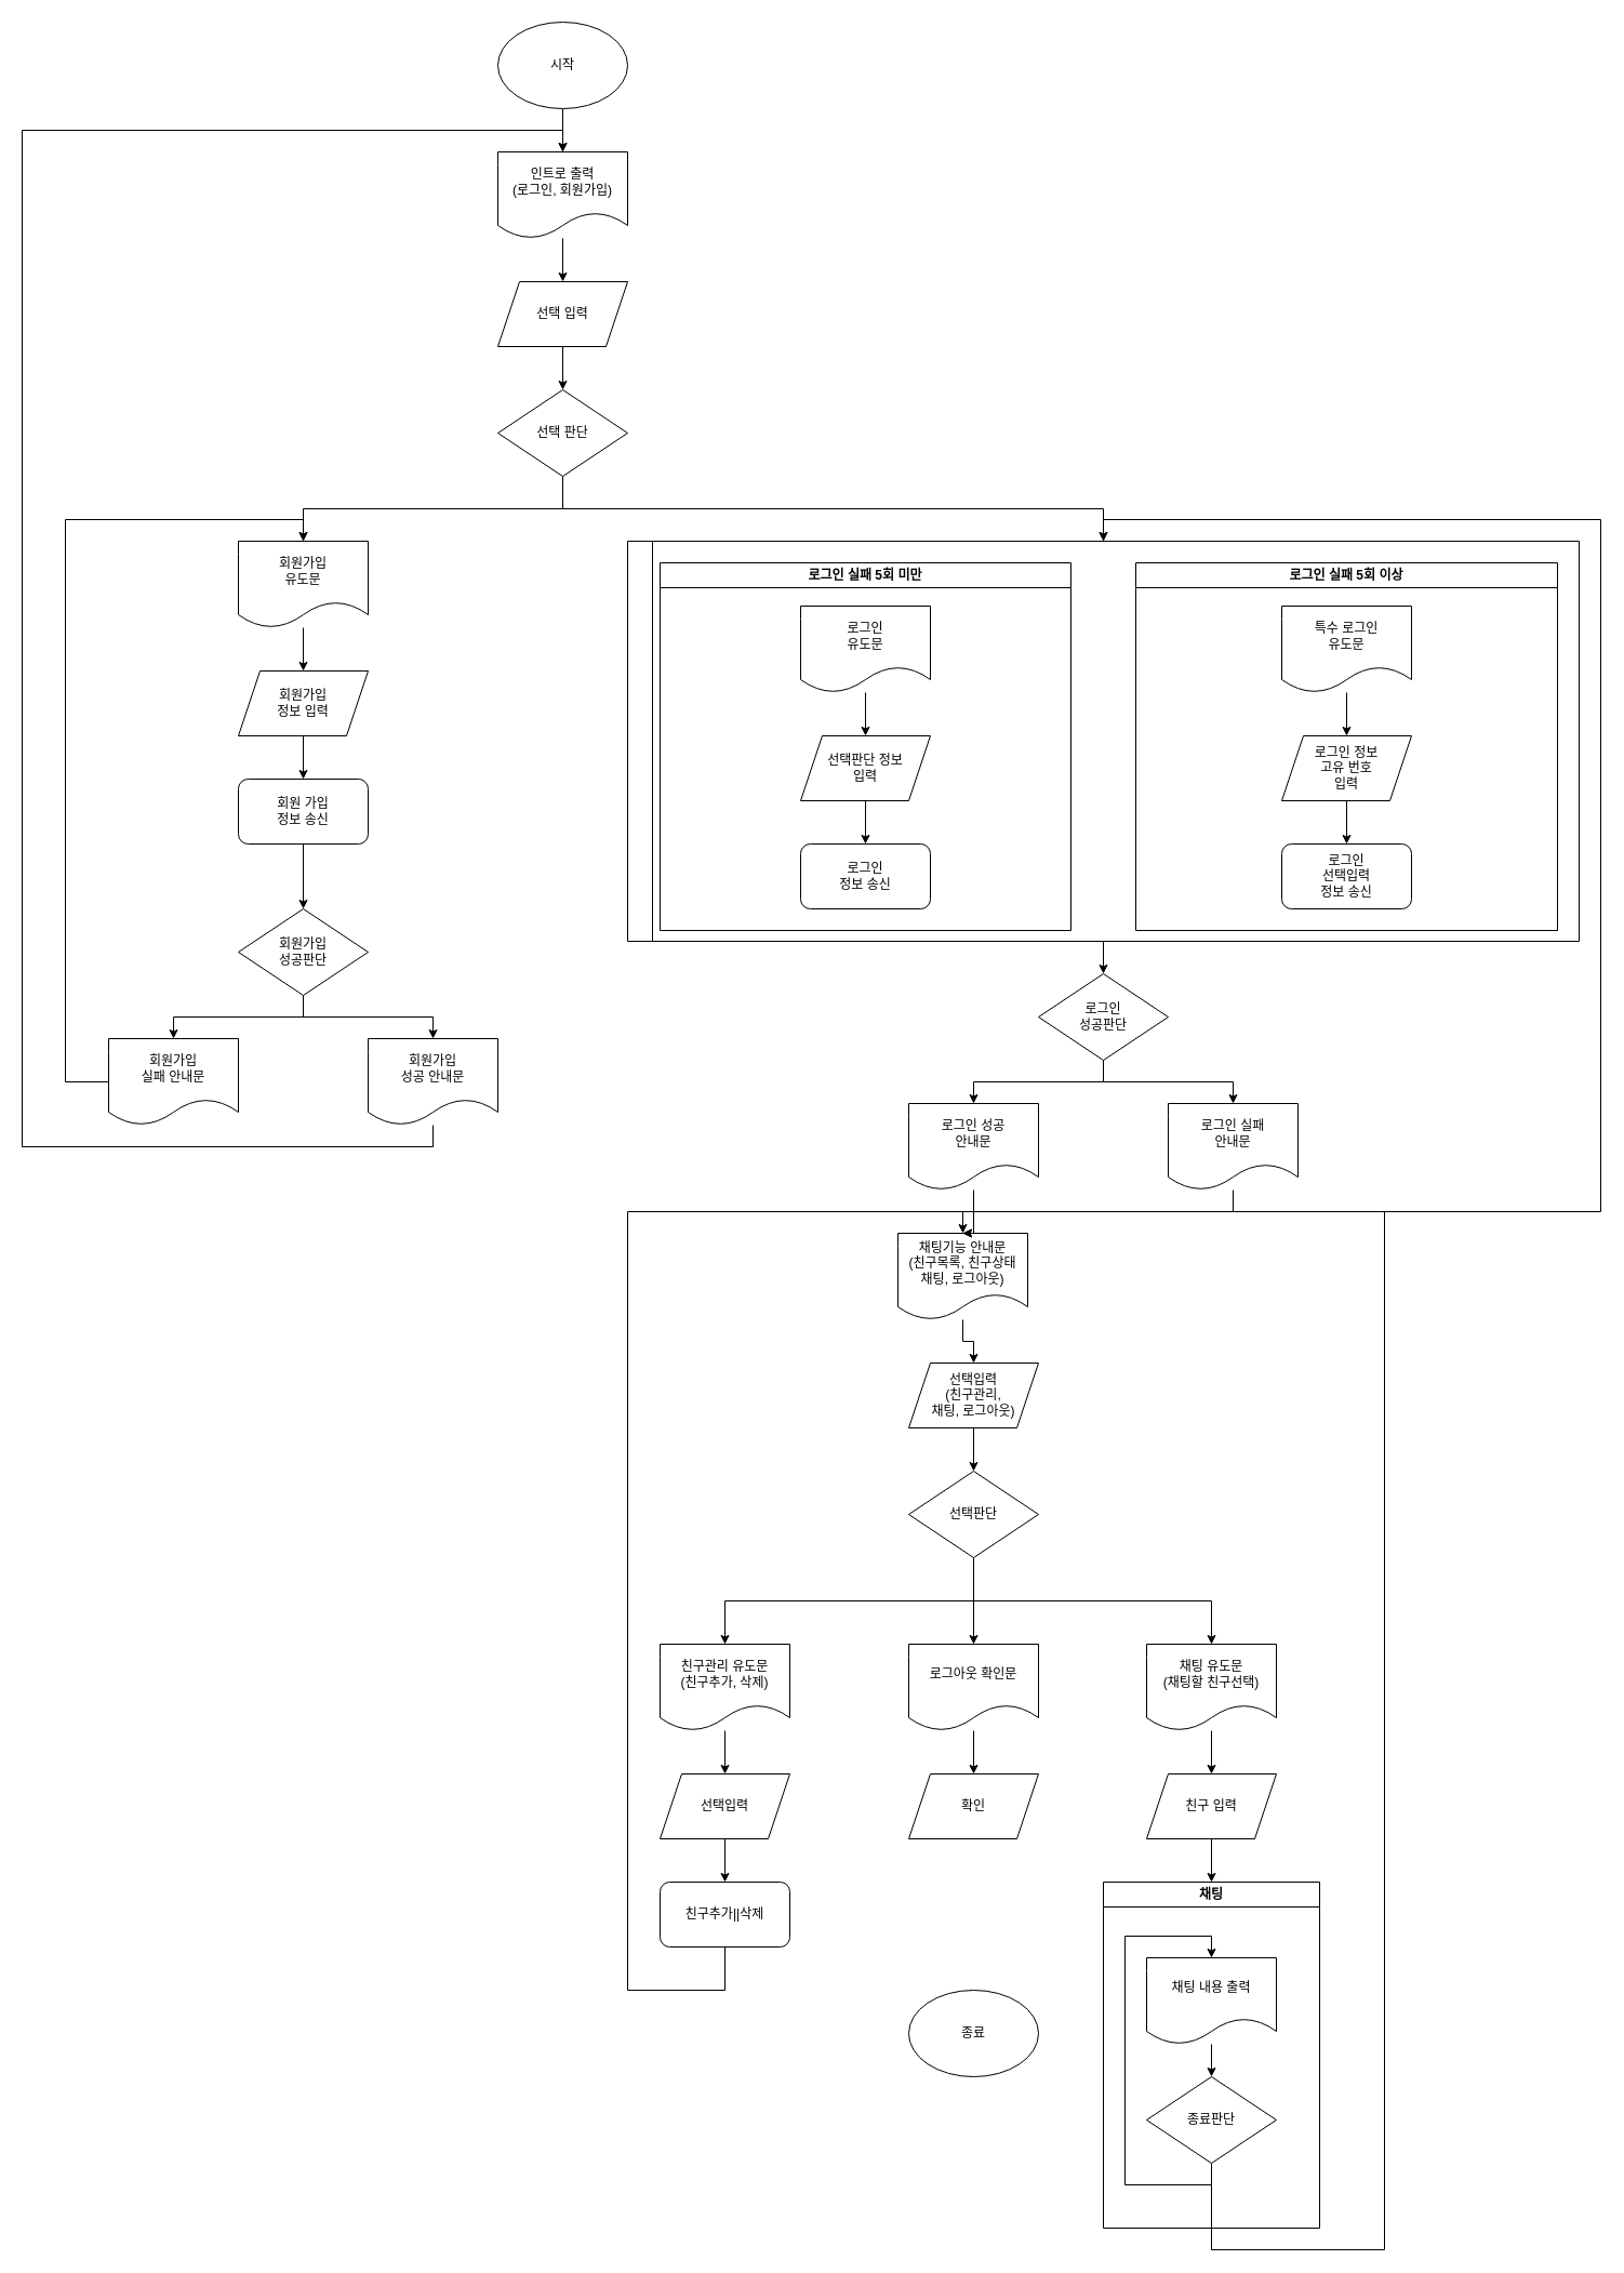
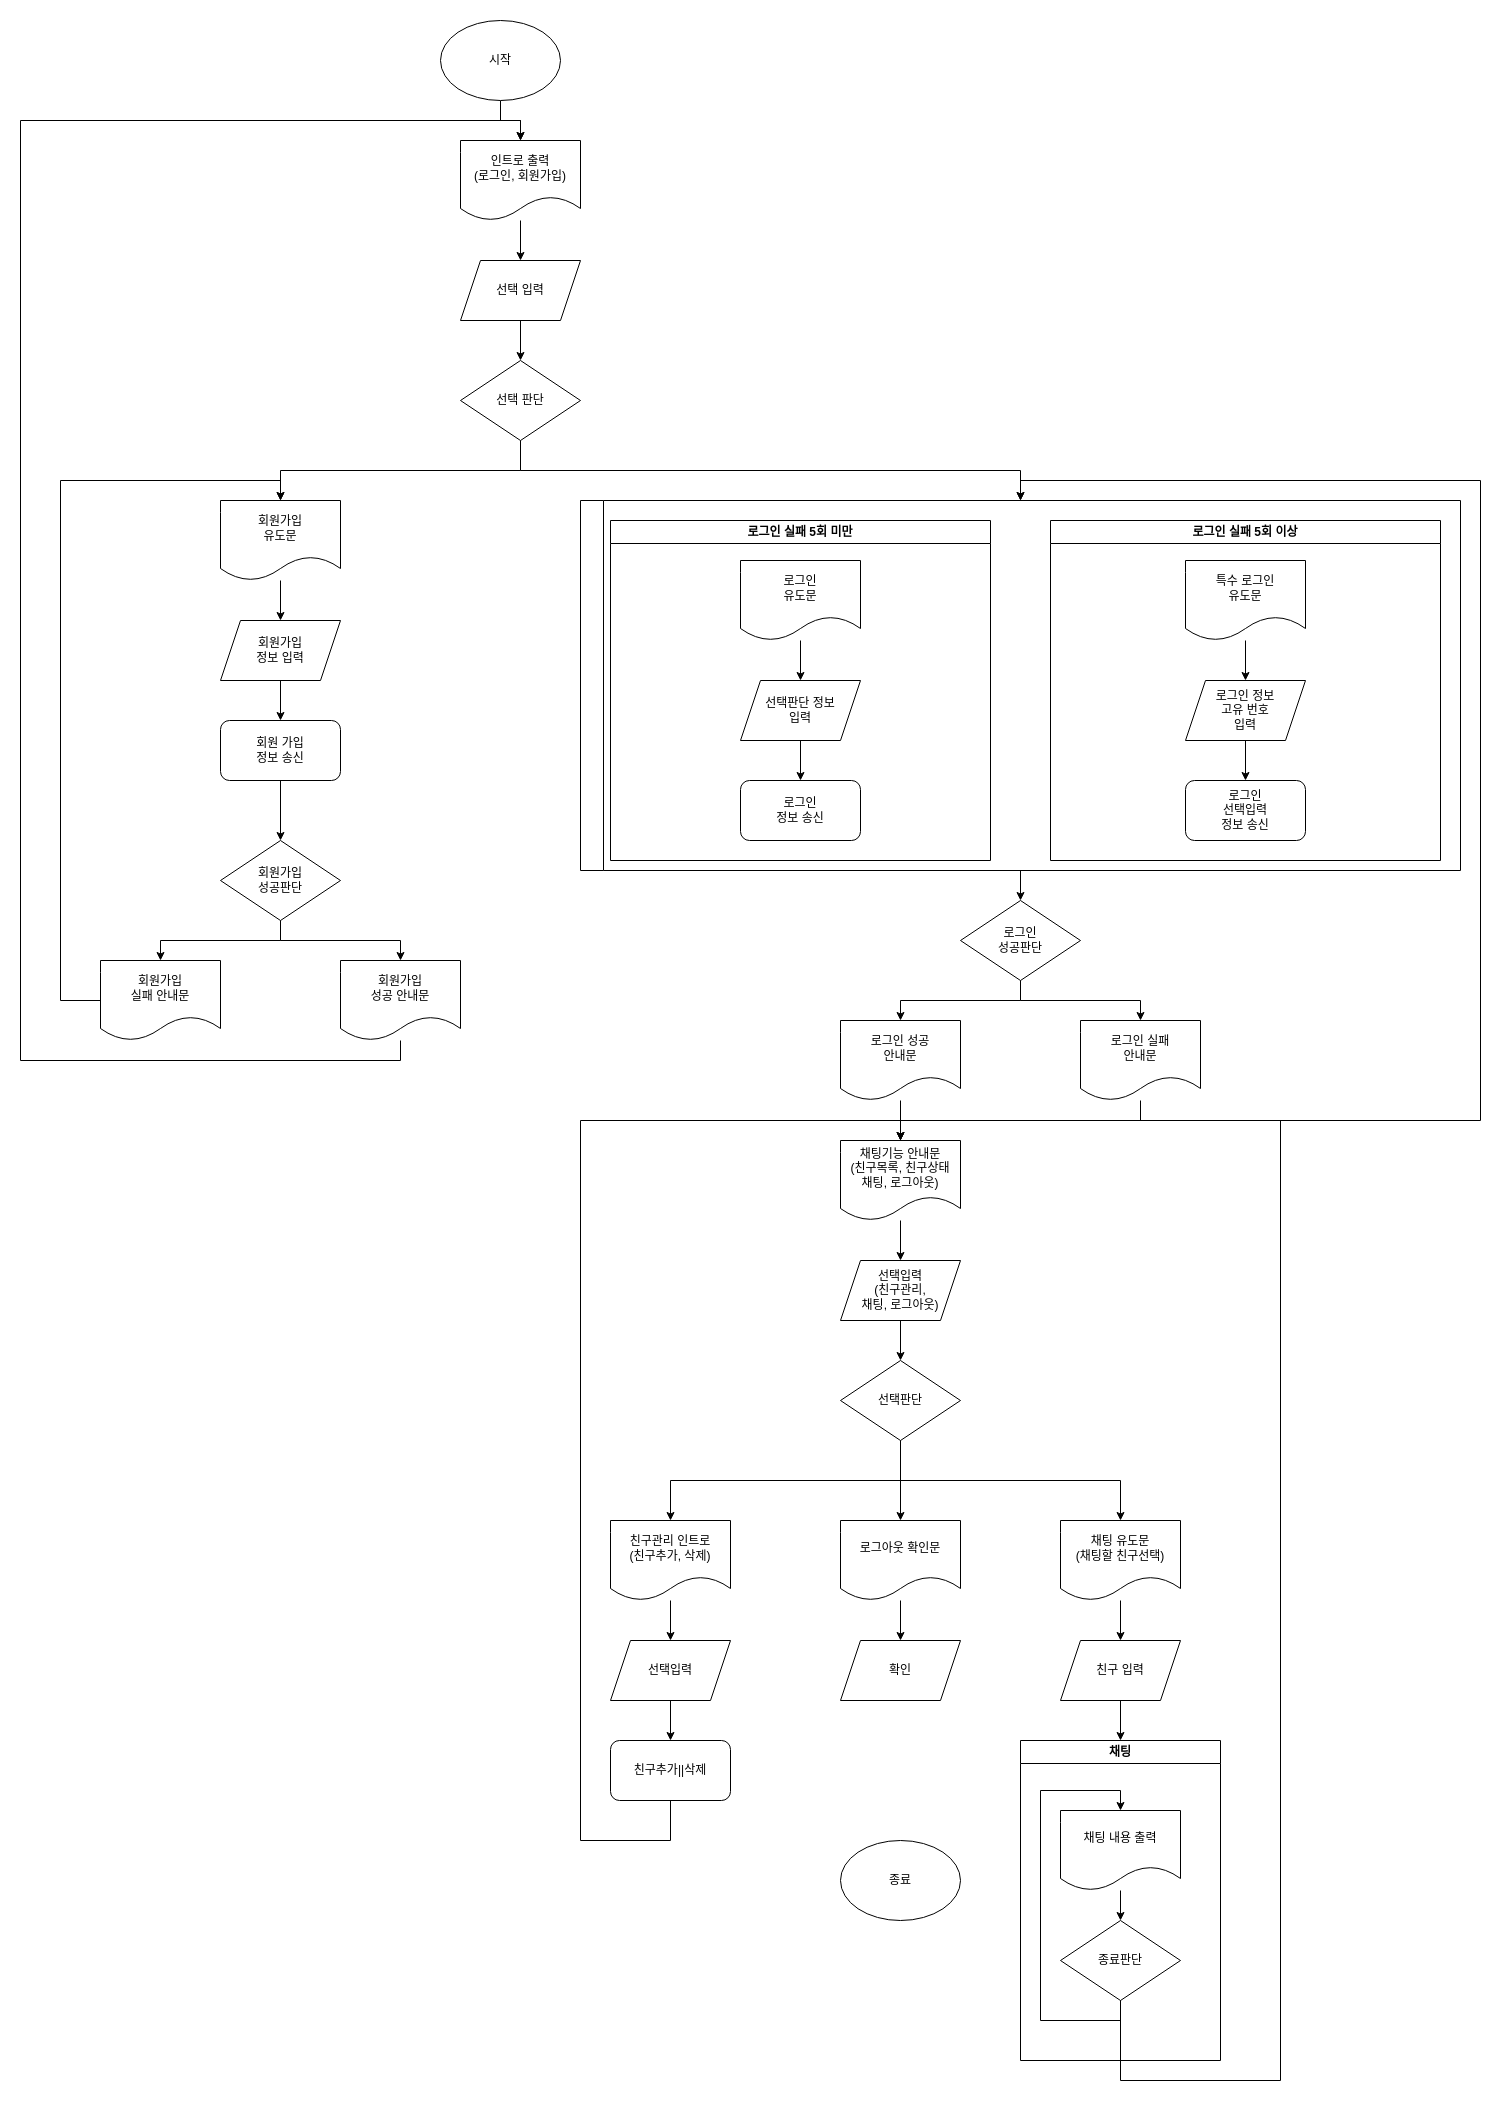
- <mxCell id="4" value="시작" style="ellipse;whiteSpace=wrap;html=1;" vertex="1" parent="1"><mxGeometry x="460" y="20" width="120" height="80" as="geometry" /></mxCell>
+ <mxCell id="4" value="시작" style="ellipse;whiteSpace=wrap;html=1;" vertex="1" parent="1"><mxGeometry x="440" y="20" width="120" height="80" as="geometry" /></mxCell>
- <mxCell id="47" value="&lt;div&gt;채팅기능 안내문&lt;/div&gt;&lt;div&gt;(친구목록, 친구상태&lt;br&gt;&lt;/div&gt;&lt;div&gt;채팅, 로그아웃)&lt;br&gt;&lt;/div&gt;" style="shape=document;whiteSpace=wrap;html=1;boundedLbl=1;" vertex="1" parent="1"><mxGeometry x="830" y="1140" width="120" height="80" as="geometry" /></mxCell>
+ <mxCell id="47" value="&lt;div&gt;채팅기능 안내문&lt;/div&gt;&lt;div&gt;(친구목록, 친구상태&lt;br&gt;&lt;/div&gt;&lt;div&gt;채팅, 로그아웃)&lt;br&gt;&lt;/div&gt;" style="shape=document;whiteSpace=wrap;html=1;boundedLbl=1;" vertex="1" parent="1"><mxGeometry x="840" y="1140" width="120" height="80" as="geometry" /></mxCell>
- <mxCell id="59" value="&lt;div&gt;친구관리 유도문&lt;/div&gt;&lt;div&gt;(친구추가, 삭제)&lt;br&gt;&lt;/div&gt;" style="shape=document;whiteSpace=wrap;html=1;boundedLbl=1;" vertex="1" parent="1"><mxGeometry x="610" y="1520" width="120" height="80" as="geometry" /></mxCell>
+ <mxCell id="59" value="&lt;div&gt;친구관리 인트로&lt;/div&gt;&lt;div&gt;(친구추가, 삭제)&lt;br&gt;&lt;/div&gt;" style="shape=document;whiteSpace=wrap;html=1;boundedLbl=1;" vertex="1" parent="1"><mxGeometry x="610" y="1520" width="120" height="80" as="geometry" /></mxCell>
